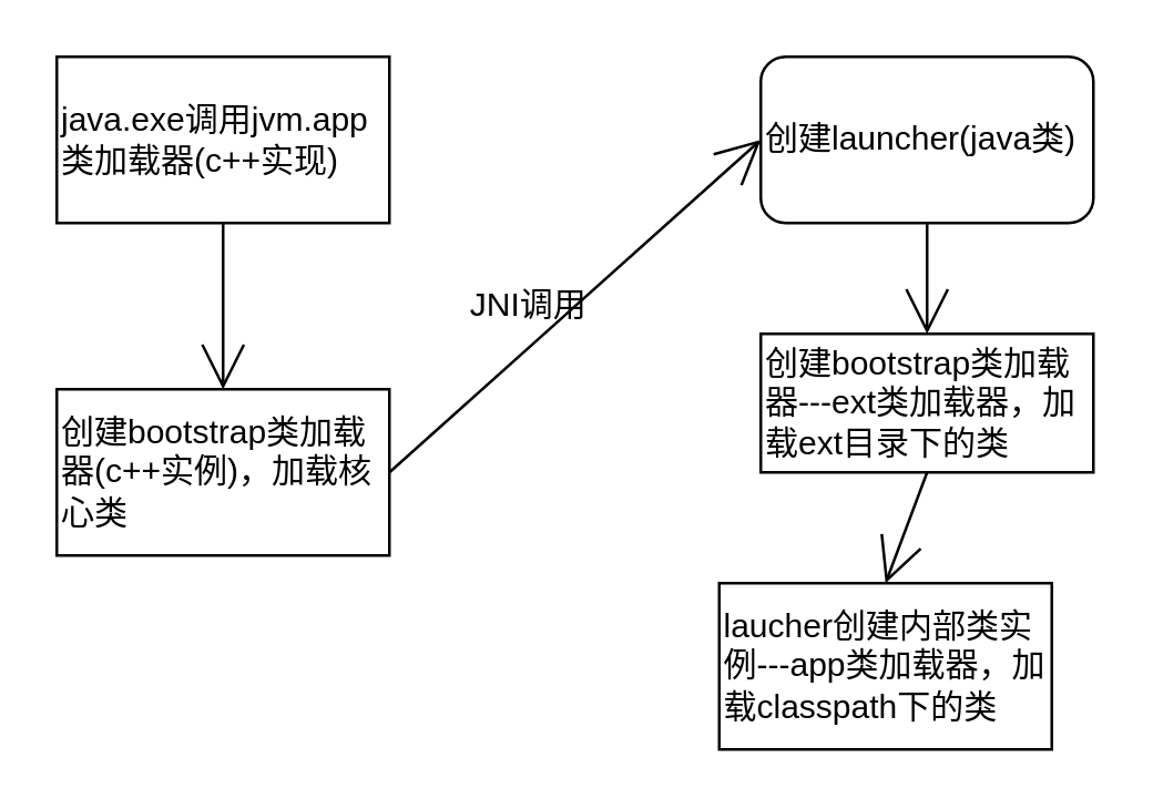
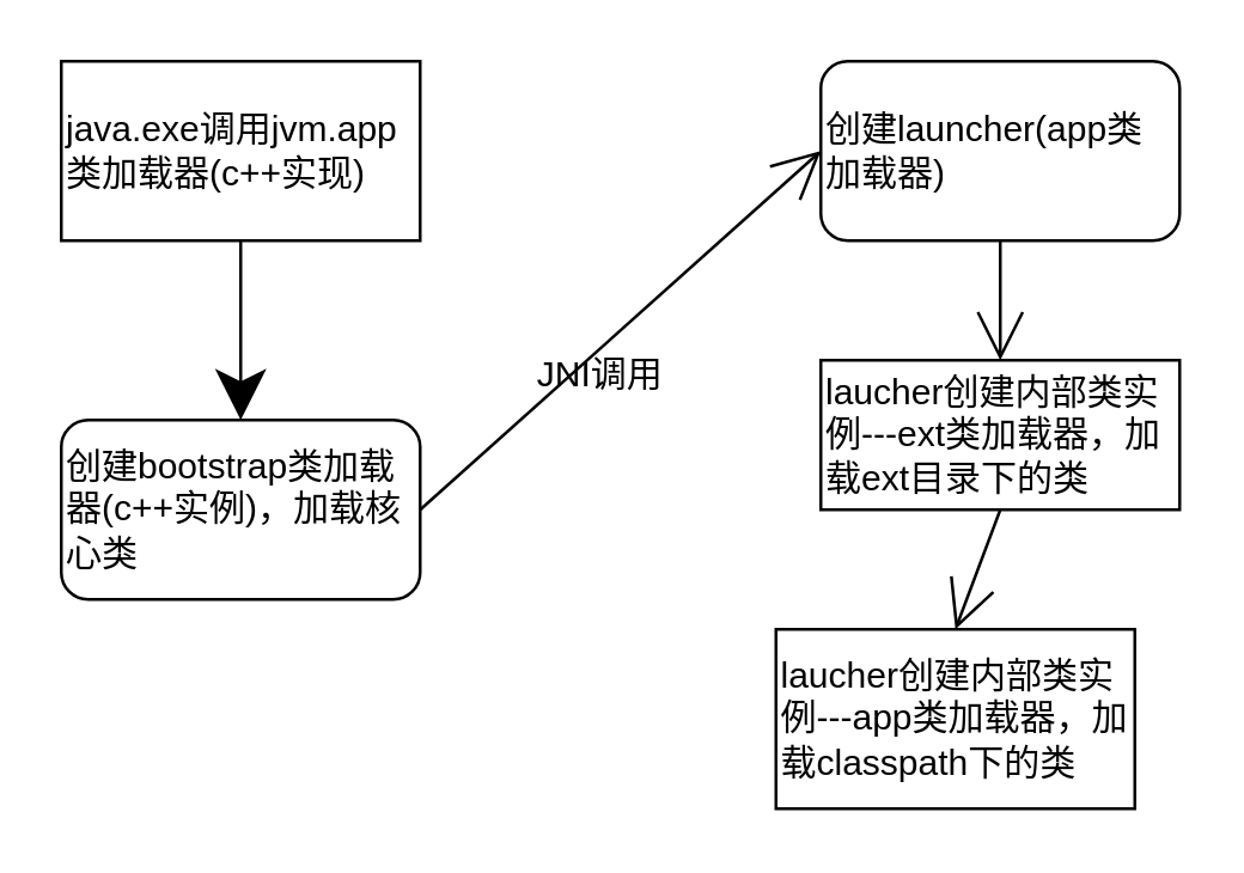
- <mxCell id="7" value="创建launcher(java类)" style="rounded=1;whiteSpace=wrap;html=1;hachureGap=4;pointerEvents=0;align=left;" parent="1" vertex="1"><mxGeometry x="274" y="20" width="120" height="60" as="geometry" /></mxCell>
+ <mxCell id="7" value="创建launcher(app类加载器)" style="rounded=1;whiteSpace=wrap;html=1;hachureGap=4;pointerEvents=0;align=left;" parent="1" vertex="1"><mxGeometry x="274" y="20" width="120" height="60" as="geometry" /></mxCell>
- <mxCell id="8" value="JNI调用" style="text;html=1;align=center;verticalAlign=middle;resizable=0;points=[];autosize=1;strokeColor=none;fillColor=none;" parent="1" vertex="1"><mxGeometry x="160" y="100" width="60" height="20" as="geometry" /></mxCell>
+ <mxCell id="8" value="JNI调用" style="text;html=1;align=center;verticalAlign=middle;resizable=0;points=[];autosize=1;strokeColor=none;fillColor=none;" parent="1" vertex="1"><mxGeometry x="170" y="115" width="60" height="20" as="geometry" /></mxCell>
- <mxCell id="2" style="edgeStyle=none;curved=1;rounded=0;orthogonalLoop=1;jettySize=auto;html=1;exitX=0.5;exitY=1;exitDx=0;exitDy=0;entryX=0.5;entryY=0;entryDx=0;entryDy=0;endArrow=open;startSize=14;endSize=14;sourcePerimeterSpacing=8;targetPerimeterSpacing=8;" parent="1" source="3" target="5" edge="1"><mxGeometry relative="1" as="geometry" /></mxCell>
+ <mxCell id="2" style="edgeStyle=none;curved=1;rounded=0;orthogonalLoop=1;jettySize=auto;html=1;exitX=0.5;exitY=1;exitDx=0;exitDy=0;entryX=0.5;entryY=0;entryDx=0;entryDy=0;endArrow=classic;startSize=14;endSize=14;sourcePerimeterSpacing=8;targetPerimeterSpacing=8;" parent="1" source="3" target="5" edge="1"><mxGeometry relative="1" as="geometry" /></mxCell>
- <mxCell id="10" value="创建bootstrap类加载器---ext类加载器，加载ext目录下的类" style="rounded=0;whiteSpace=wrap;html=1;hachureGap=4;pointerEvents=0;align=left;" parent="1" vertex="1"><mxGeometry x="274" y="120" width="120" height="50" as="geometry" /></mxCell>
+ <mxCell id="10" value="laucher创建内部类实例---ext类加载器，加载ext目录下的类" style="rounded=0;whiteSpace=wrap;html=1;hachureGap=4;pointerEvents=0;align=left;" parent="1" vertex="1"><mxGeometry x="274" y="120" width="120" height="50" as="geometry" /></mxCell>
- <mxCell id="5" value="创建bootstrap类加载器(c++实例)，加载核心类" style="rounded=0;whiteSpace=wrap;html=1;hachureGap=4;pointerEvents=0;align=left;" parent="1" vertex="1"><mxGeometry x="20" y="140" width="120" height="60" as="geometry" /></mxCell>
+ <mxCell id="5" value="创建bootstrap类加载器(c++实例)，加载核心类" style="whiteSpace=wrap;html=1;hachureGap=4;pointerEvents=0;align=left;rounded=1;" parent="1" vertex="1"><mxGeometry x="20" y="140" width="120" height="60" as="geometry" /></mxCell>
